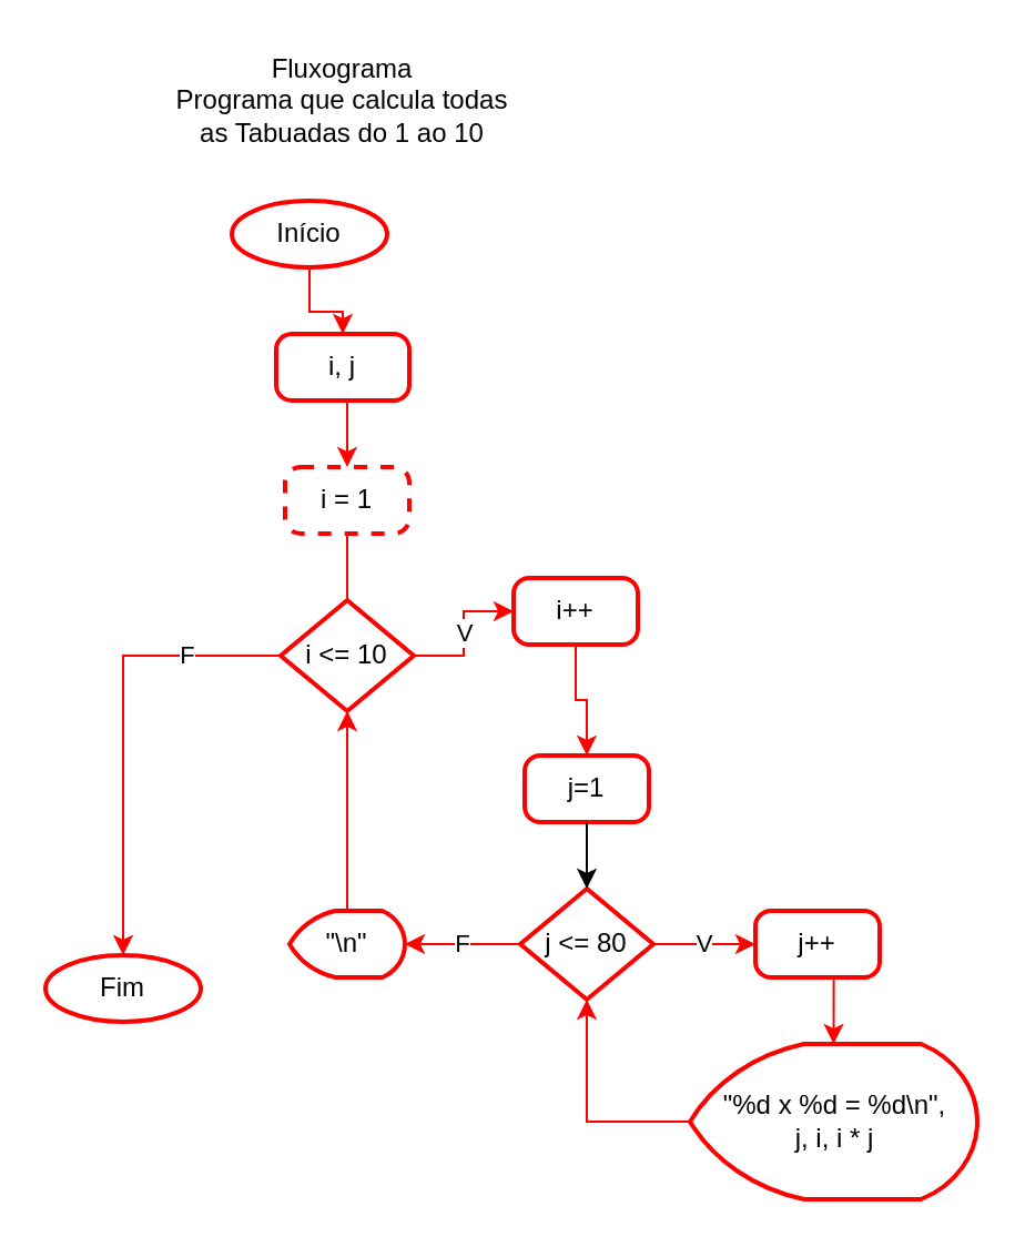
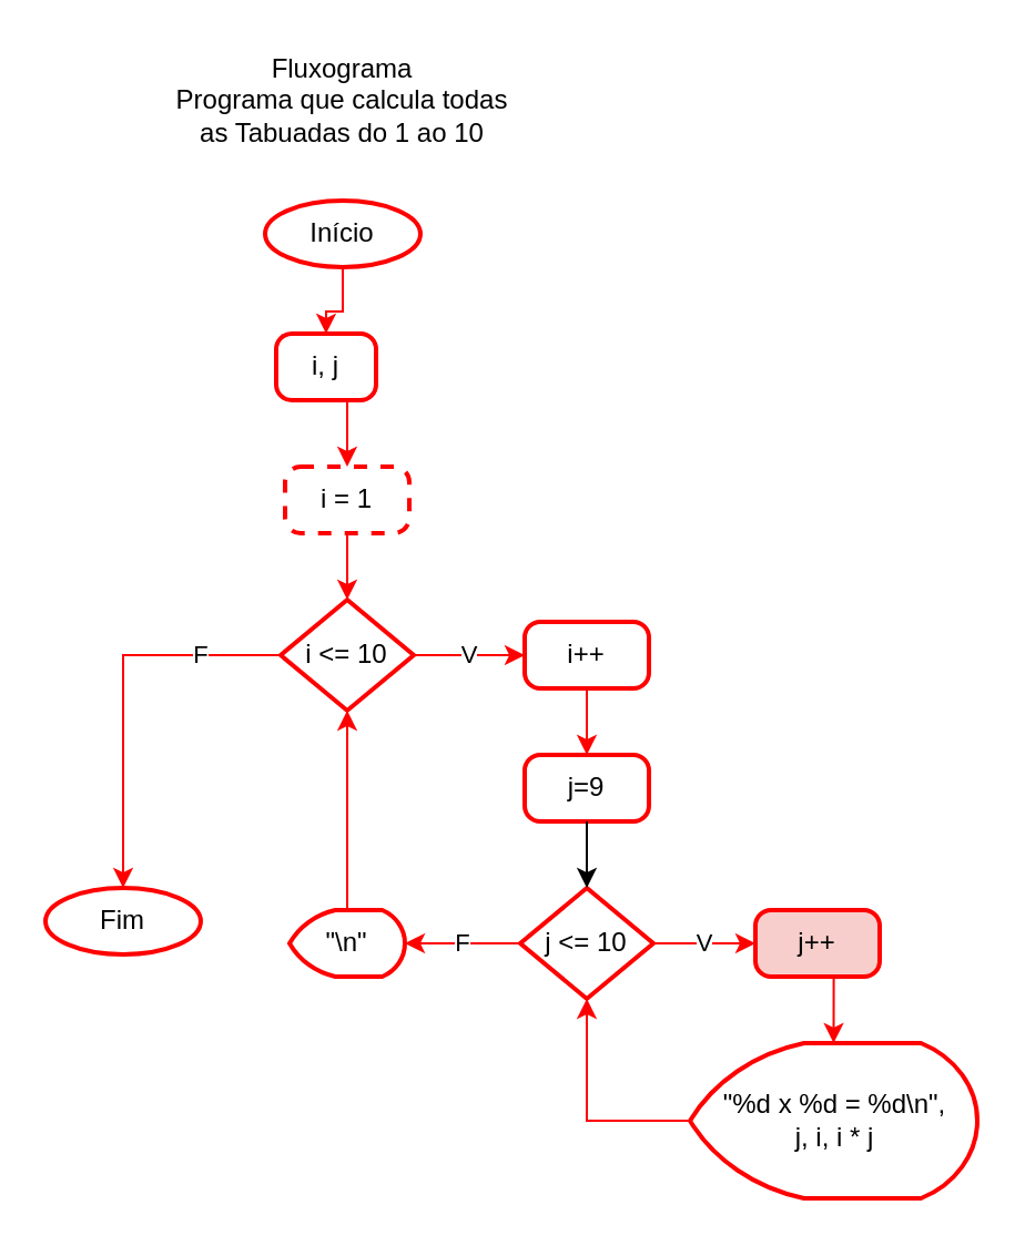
- <mxCell id="4" value="Início" style="strokeWidth=2;html=1;shape=mxgraph.flowchart.start_1;whiteSpace=wrap;strokeColor=#FF0000;" parent="1" vertex="1"><mxGeometry x="104" y="90" width="70" height="30" as="geometry" /></mxCell>
+ <mxCell id="4" value="Início" style="strokeWidth=2;html=1;shape=mxgraph.flowchart.start_1;whiteSpace=wrap;strokeColor=#FF0000;" parent="1" vertex="1"><mxGeometry x="119" y="90" width="70" height="30" as="geometry" /></mxCell>
- <mxCell id="7" value="i, j" style="rounded=1;whiteSpace=wrap;html=1;absoluteArcSize=1;arcSize=14;strokeWidth=2;strokeColor=#FF0000;" parent="1" vertex="1"><mxGeometry x="124" y="150" width="60" height="30" as="geometry" /></mxCell>
+ <mxCell id="7" value="i, j" style="rounded=1;whiteSpace=wrap;html=1;absoluteArcSize=1;arcSize=14;strokeWidth=2;strokeColor=#FF0000;" parent="1" vertex="1"><mxGeometry x="124" y="150" width="45" height="30" as="geometry" /></mxCell>
- <mxCell id="18" style="edgeStyle=orthogonalEdgeStyle;rounded=0;orthogonalLoop=1;jettySize=auto;html=1;exitX=0.5;exitY=1;exitDx=0;exitDy=0;entryX=0.5;entryY=0;entryDx=0;entryDy=0;entryPerimeter=0;strokeColor=#FF0000;endArrow=none;" parent="1" source="11" target="10" edge="1"><mxGeometry relative="1" as="geometry" /></mxCell>
+ <mxCell id="18" style="edgeStyle=orthogonalEdgeStyle;rounded=0;orthogonalLoop=1;jettySize=auto;html=1;exitX=0.5;exitY=1;exitDx=0;exitDy=0;entryX=0.5;entryY=0;entryDx=0;entryDy=0;entryPerimeter=0;strokeColor=#FF0000;" parent="1" source="11" target="10" edge="1"><mxGeometry relative="1" as="geometry" /></mxCell>
- <mxCell id="14" value="&lt;div&gt;i++&lt;/div&gt;" style="rounded=1;whiteSpace=wrap;html=1;absoluteArcSize=1;arcSize=14;strokeWidth=2;strokeColor=#FF0000;" parent="1" vertex="1"><mxGeometry x="231" y="260" width="56" height="30" as="geometry" /></mxCell>
+ <mxCell id="14" value="&lt;div&gt;i++&lt;/div&gt;" style="rounded=1;whiteSpace=wrap;html=1;absoluteArcSize=1;arcSize=14;strokeWidth=2;strokeColor=#FF0000;" parent="1" vertex="1"><mxGeometry x="236" y="280" width="56" height="30" as="geometry" /></mxCell>
- <mxCell id="24" value="j=1" style="rounded=1;whiteSpace=wrap;html=1;absoluteArcSize=1;arcSize=14;strokeWidth=2;strokeColor=#FF0000;" vertex="1" parent="1"><mxGeometry x="236" y="340" width="56" height="30" as="geometry" /></mxCell>
+ <mxCell id="24" value="j=9" style="rounded=1;whiteSpace=wrap;html=1;absoluteArcSize=1;arcSize=14;strokeWidth=2;strokeColor=#FF0000;" vertex="1" parent="1"><mxGeometry x="236" y="340" width="56" height="30" as="geometry" /></mxCell>
- <mxCell id="13" value="j &amp;lt;= 80" style="strokeWidth=2;html=1;shape=mxgraph.flowchart.decision;whiteSpace=wrap;strokeColor=#FF0000;" parent="1" vertex="1"><mxGeometry x="234" y="400" width="60" height="50" as="geometry" /></mxCell>
+ <mxCell id="13" value="j &amp;lt;= 10" style="strokeWidth=2;html=1;shape=mxgraph.flowchart.decision;whiteSpace=wrap;strokeColor=#FF0000;" parent="1" vertex="1"><mxGeometry x="234" y="400" width="60" height="50" as="geometry" /></mxCell>
- <mxCell id="15" value="&lt;div&gt;j++&lt;/div&gt;" style="rounded=1;whiteSpace=wrap;html=1;absoluteArcSize=1;arcSize=14;strokeWidth=2;strokeColor=#FF0000;" parent="1" vertex="1"><mxGeometry x="340" y="410" width="56" height="30" as="geometry" /></mxCell>
+ <mxCell id="15" value="&lt;div&gt;j++&lt;/div&gt;" style="rounded=1;whiteSpace=wrap;html=1;absoluteArcSize=1;arcSize=14;strokeWidth=2;strokeColor=#FF0000;fillColor=#f8cecc;" parent="1" vertex="1"><mxGeometry x="340" y="410" width="56" height="30" as="geometry" /></mxCell>
- <mxCell id="5" value="Fim" style="strokeWidth=2;html=1;shape=mxgraph.flowchart.start_1;whiteSpace=wrap;strokeColor=#FF0000;" parent="1" vertex="1"><mxGeometry x="20" y="430" width="70" height="30" as="geometry" /></mxCell>
+ <mxCell id="5" value="Fim" style="strokeWidth=2;html=1;shape=mxgraph.flowchart.start_1;whiteSpace=wrap;strokeColor=#FF0000;" parent="1" vertex="1"><mxGeometry x="20" y="400" width="70" height="30" as="geometry" /></mxCell>
